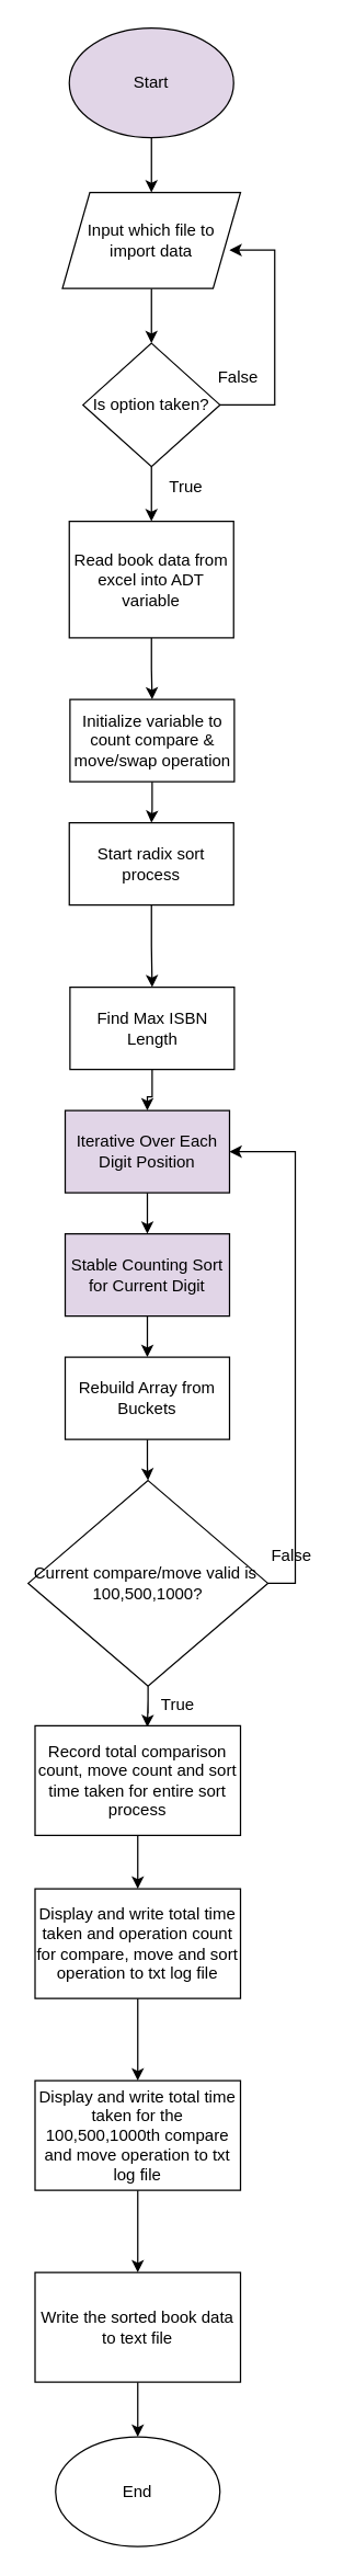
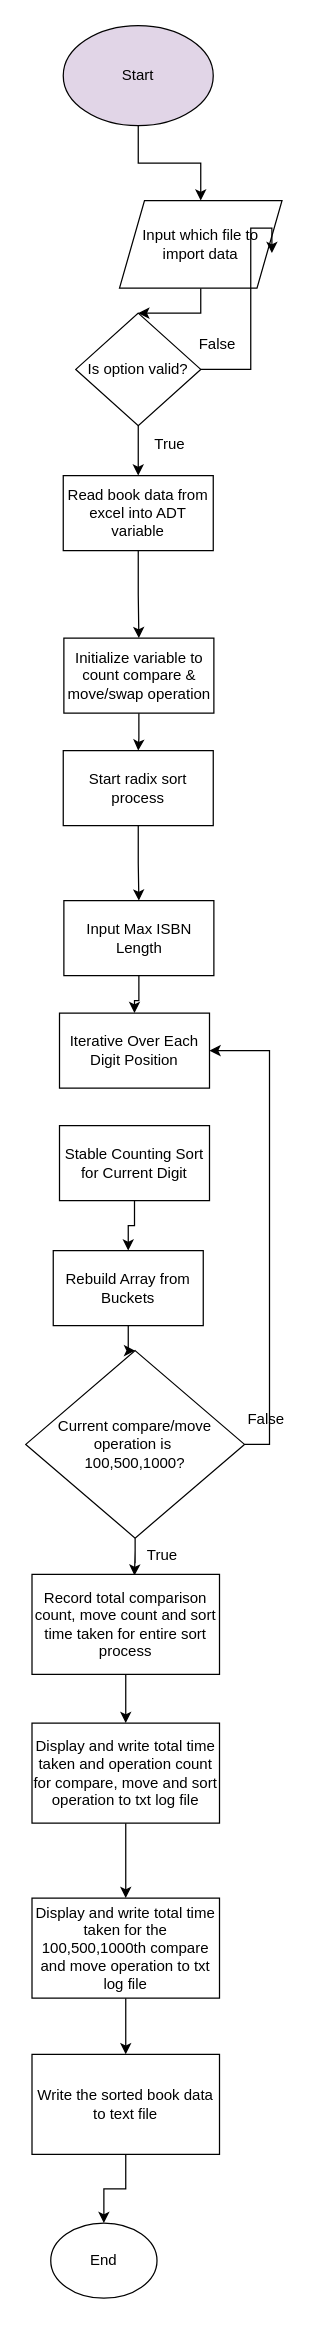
- <mxCell id="5" value="Input which file to import data" style="shape=parallelogram;perimeter=parallelogramPerimeter;whiteSpace=wrap;html=1;fixedSize=1;" vertex="1" parent="1"><mxGeometry x="45" y="140" width="130" height="70" as="geometry" /></mxCell>
+ <mxCell id="5" value="Input which file to import data" style="shape=parallelogram;perimeter=parallelogramPerimeter;whiteSpace=wrap;html=1;fixedSize=1;" vertex="1" parent="1"><mxGeometry x="95" y="160" width="130" height="70" as="geometry" /></mxCell>
- <mxCell id="7" value="Is option taken?" style="rhombus;whiteSpace=wrap;html=1;" vertex="1" parent="1"><mxGeometry x="60" y="250" width="100" height="90" as="geometry" /></mxCell>
+ <mxCell id="7" value="Is option valid?" style="rhombus;whiteSpace=wrap;html=1;" vertex="1" parent="1"><mxGeometry x="60" y="250" width="100" height="90" as="geometry" /></mxCell>
- <mxCell id="10" value="Read book data from excel into ADT variable" style="rounded=0;whiteSpace=wrap;html=1;" vertex="1" parent="1"><mxGeometry x="50" y="380" width="120" height="85" as="geometry" /></mxCell>
+ <mxCell id="10" value="Read book data from excel into ADT variable" style="rounded=0;whiteSpace=wrap;html=1;" vertex="1" parent="1"><mxGeometry x="50" y="380" width="120" height="60" as="geometry" /></mxCell>
- <mxCell id="16" value="Find Max ISBN Length" style="rounded=0;whiteSpace=wrap;html=1;" vertex="1" parent="1"><mxGeometry x="50.5" y="720" width="120" height="60" as="geometry" /></mxCell>
+ <mxCell id="16" value="Input Max ISBN Length" style="rounded=0;whiteSpace=wrap;html=1;" vertex="1" parent="1"><mxGeometry x="50.5" y="720" width="120" height="60" as="geometry" /></mxCell>
- <mxCell id="18" value="Iterative Over Each Digit Position" style="rounded=0;whiteSpace=wrap;html=1;fillColor=#e1d5e7;" vertex="1" parent="1"><mxGeometry x="47" y="810" width="120" height="60" as="geometry" /></mxCell>
+ <mxCell id="18" value="Iterative Over Each Digit Position" style="rounded=0;whiteSpace=wrap;html=1;" vertex="1" parent="1"><mxGeometry x="47" y="810" width="120" height="60" as="geometry" /></mxCell>
- <mxCell id="17" value="" style="edgeStyle=orthogonalEdgeStyle;rounded=0;orthogonalLoop=1;jettySize=auto;html=1;" edge="1" parent="1" source="18" target="20"><mxGeometry relative="1" as="geometry" /></mxCell>
- <mxCell id="20" value="Stable Counting Sort for Current Digit" style="rounded=0;whiteSpace=wrap;html=1;fillColor=#e1d5e7;" vertex="1" parent="1"><mxGeometry x="47" y="900" width="120" height="60" as="geometry" /></mxCell>
+ <mxCell id="20" value="Stable Counting Sort for Current Digit" style="rounded=0;whiteSpace=wrap;html=1;" vertex="1" parent="1"><mxGeometry x="47" y="900" width="120" height="60" as="geometry" /></mxCell>
- <mxCell id="22" value="Rebuild Array from Buckets" style="rounded=0;whiteSpace=wrap;html=1;" vertex="1" parent="1"><mxGeometry x="47" y="990" width="120" height="60" as="geometry" /></mxCell>
+ <mxCell id="22" value="Rebuild Array from Buckets" style="rounded=0;whiteSpace=wrap;html=1;" vertex="1" parent="1"><mxGeometry x="42" y="1000" width="120" height="60" as="geometry" /></mxCell>
- <mxCell id="25" value="Current compare/move valid is&amp;nbsp;&lt;div&gt;100,500,1000?&lt;/div&gt;" style="rhombus;whiteSpace=wrap;html=1;" vertex="1" parent="1"><mxGeometry x="20" y="1080" width="175" height="150" as="geometry" /></mxCell>
+ <mxCell id="25" value="Current compare/move operation is&amp;nbsp;&lt;div&gt;100,500,1000?&lt;/div&gt;" style="rhombus;whiteSpace=wrap;html=1;" vertex="1" parent="1"><mxGeometry x="20" y="1080" width="175" height="150" as="geometry" /></mxCell>
- <mxCell id="33" value="Write the sorted book data to text file" style="rounded=0;whiteSpace=wrap;html=1;" vertex="1" parent="1"><mxGeometry x="25" y="1658" width="150" height="80" as="geometry" /></mxCell>
+ <mxCell id="33" value="Write the sorted book data to text file" style="rounded=0;whiteSpace=wrap;html=1;" vertex="1" parent="1"><mxGeometry x="25" y="1643" width="150" height="80" as="geometry" /></mxCell>
- <mxCell id="34" value="End" style="ellipse;whiteSpace=wrap;html=1;" vertex="1" parent="1"><mxGeometry x="40" y="1778" width="120" height="80" as="geometry" /></mxCell>
+ <mxCell id="34" value="End" style="ellipse;whiteSpace=wrap;html=1;" vertex="1" parent="1"><mxGeometry x="40" y="1778" width="85" height="60" as="geometry" /></mxCell>
